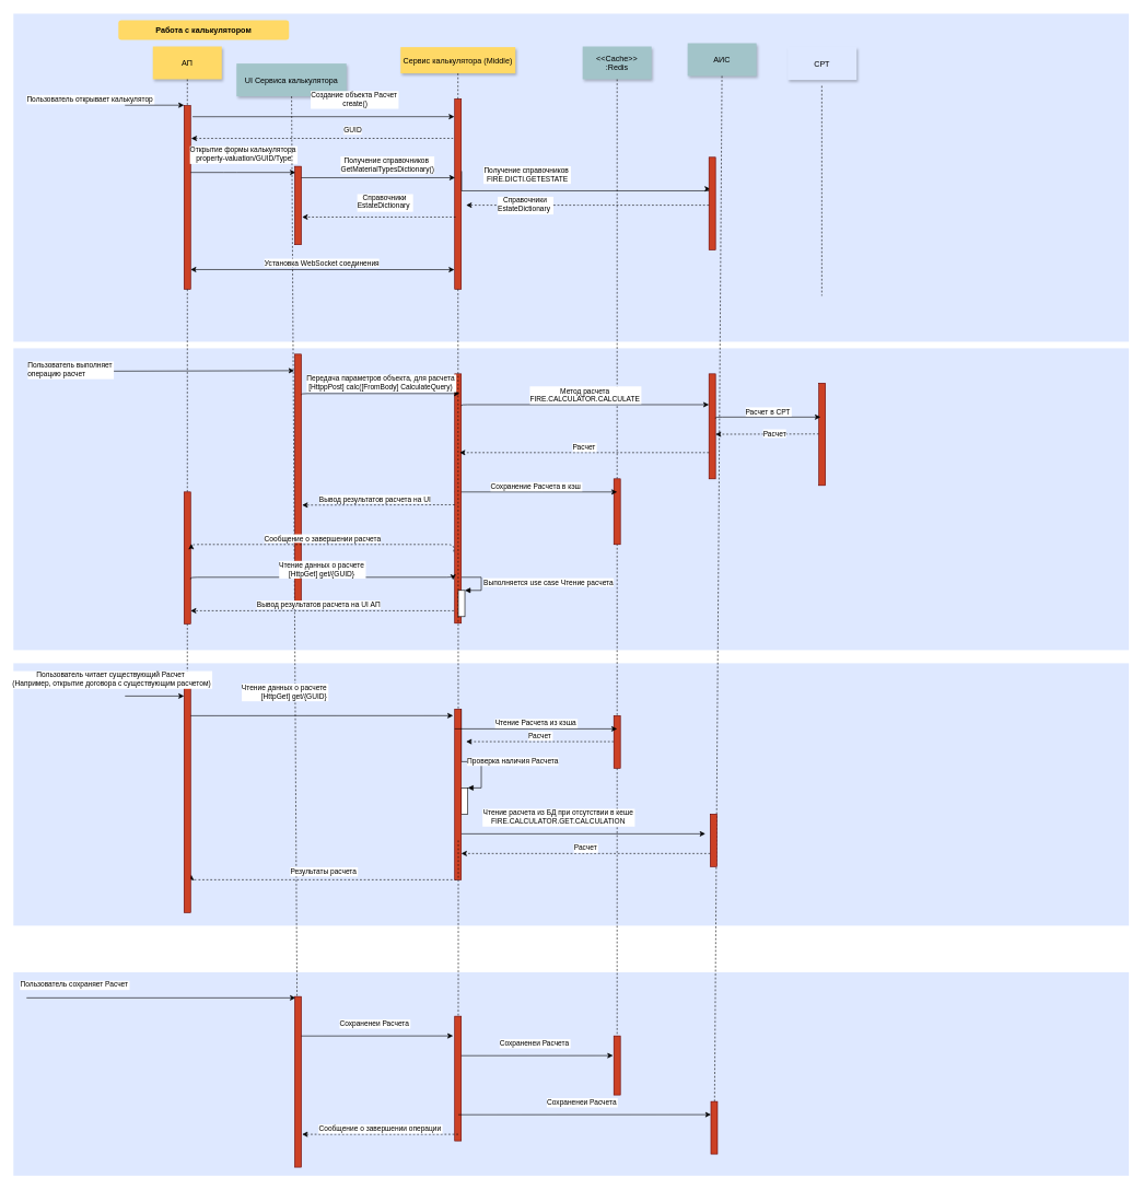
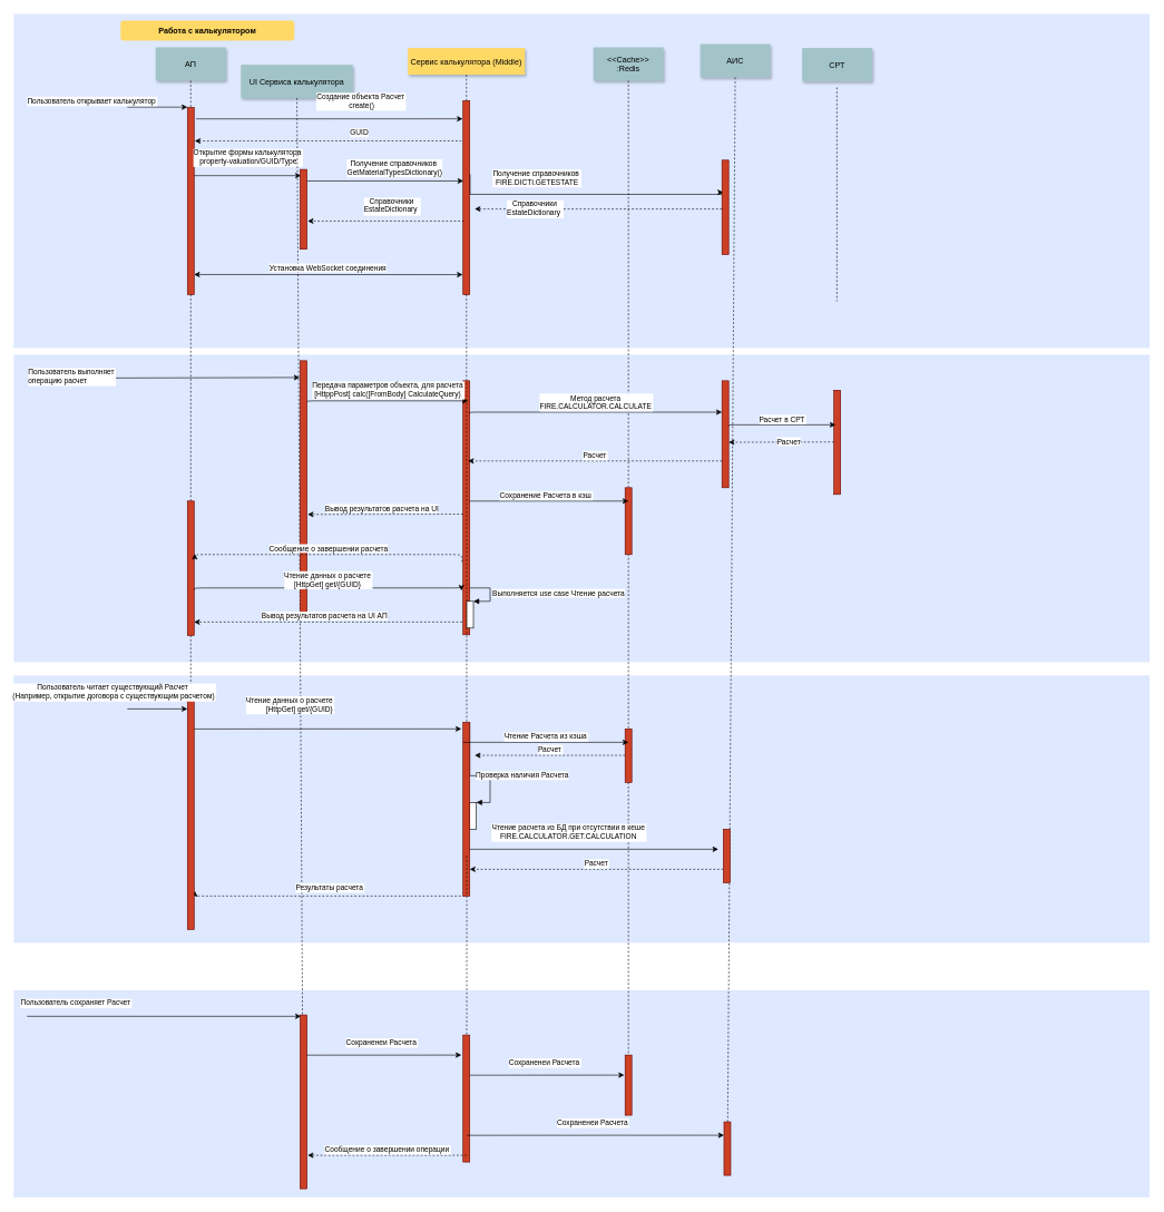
- <mxCell id="8" value="АП" style="shadow=1;fillColor=#ffd966;strokeColor=none;" parent="1" vertex="1"><mxGeometry x="232.5" y="70" width="105" height="50" as="geometry" /></mxCell>
+ <mxCell id="8" value="АП" style="shadow=1;fillColor=#A2C4C9;strokeColor=none" parent="1" vertex="1"><mxGeometry x="232.5" y="70" width="105" height="50" as="geometry" /></mxCell>
- <mxCell id="36" value="СРТ" style="shadow=1;fillColor=#dee8ff;strokeColor=none;" parent="1" vertex="1"><mxGeometry x="1200" y="71" width="105" height="50" as="geometry" /></mxCell>
+ <mxCell id="36" value="СРТ" style="shadow=1;fillColor=#A2C4C9;strokeColor=none" parent="1" vertex="1"><mxGeometry x="1200" y="71" width="105" height="50" as="geometry" /></mxCell>
